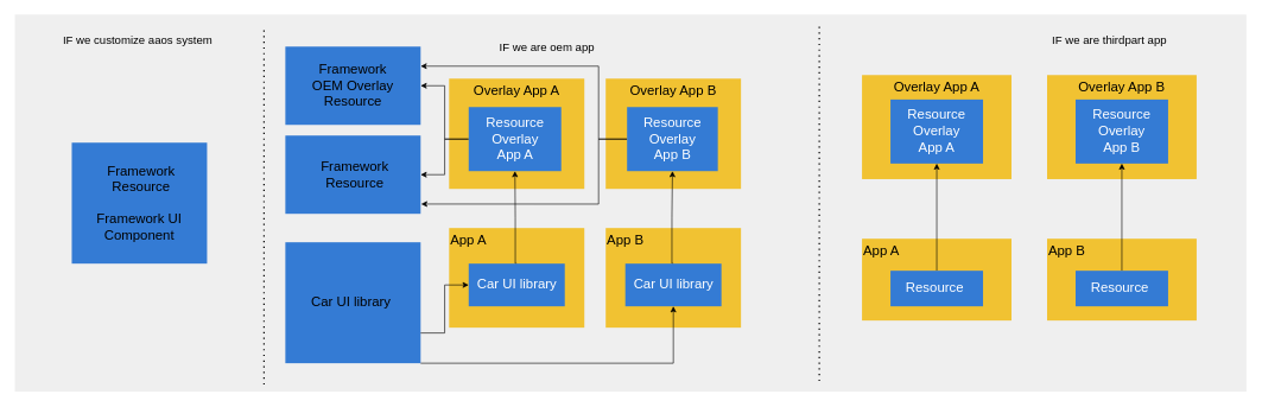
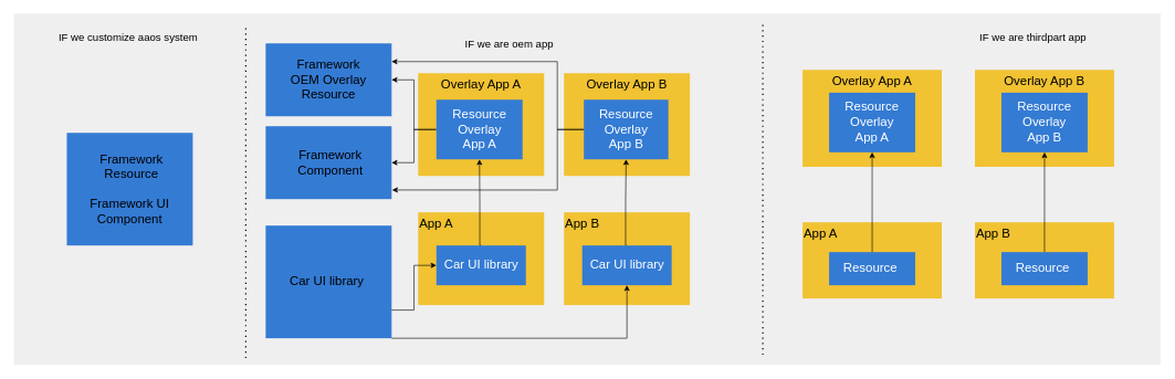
- <mxCell id="30" value="&amp;nbsp;Framework&lt;br&gt;&amp;nbsp;Resource" style="rounded=0;whiteSpace=wrap;html=1;fillColor=#347BD4;fontSize=19;strokeColor=none;" vertex="1" parent="1"><mxGeometry x="400" y="190" width="190" height="110" as="geometry" /></mxCell>
+ <mxCell id="30" value="&amp;nbsp;Framework&lt;br&gt;&amp;nbsp;Component" style="rounded=0;whiteSpace=wrap;html=1;fillColor=#347BD4;fontSize=19;strokeColor=none;" vertex="1" parent="1"><mxGeometry x="400" y="190" width="190" height="110" as="geometry" /></mxCell>
